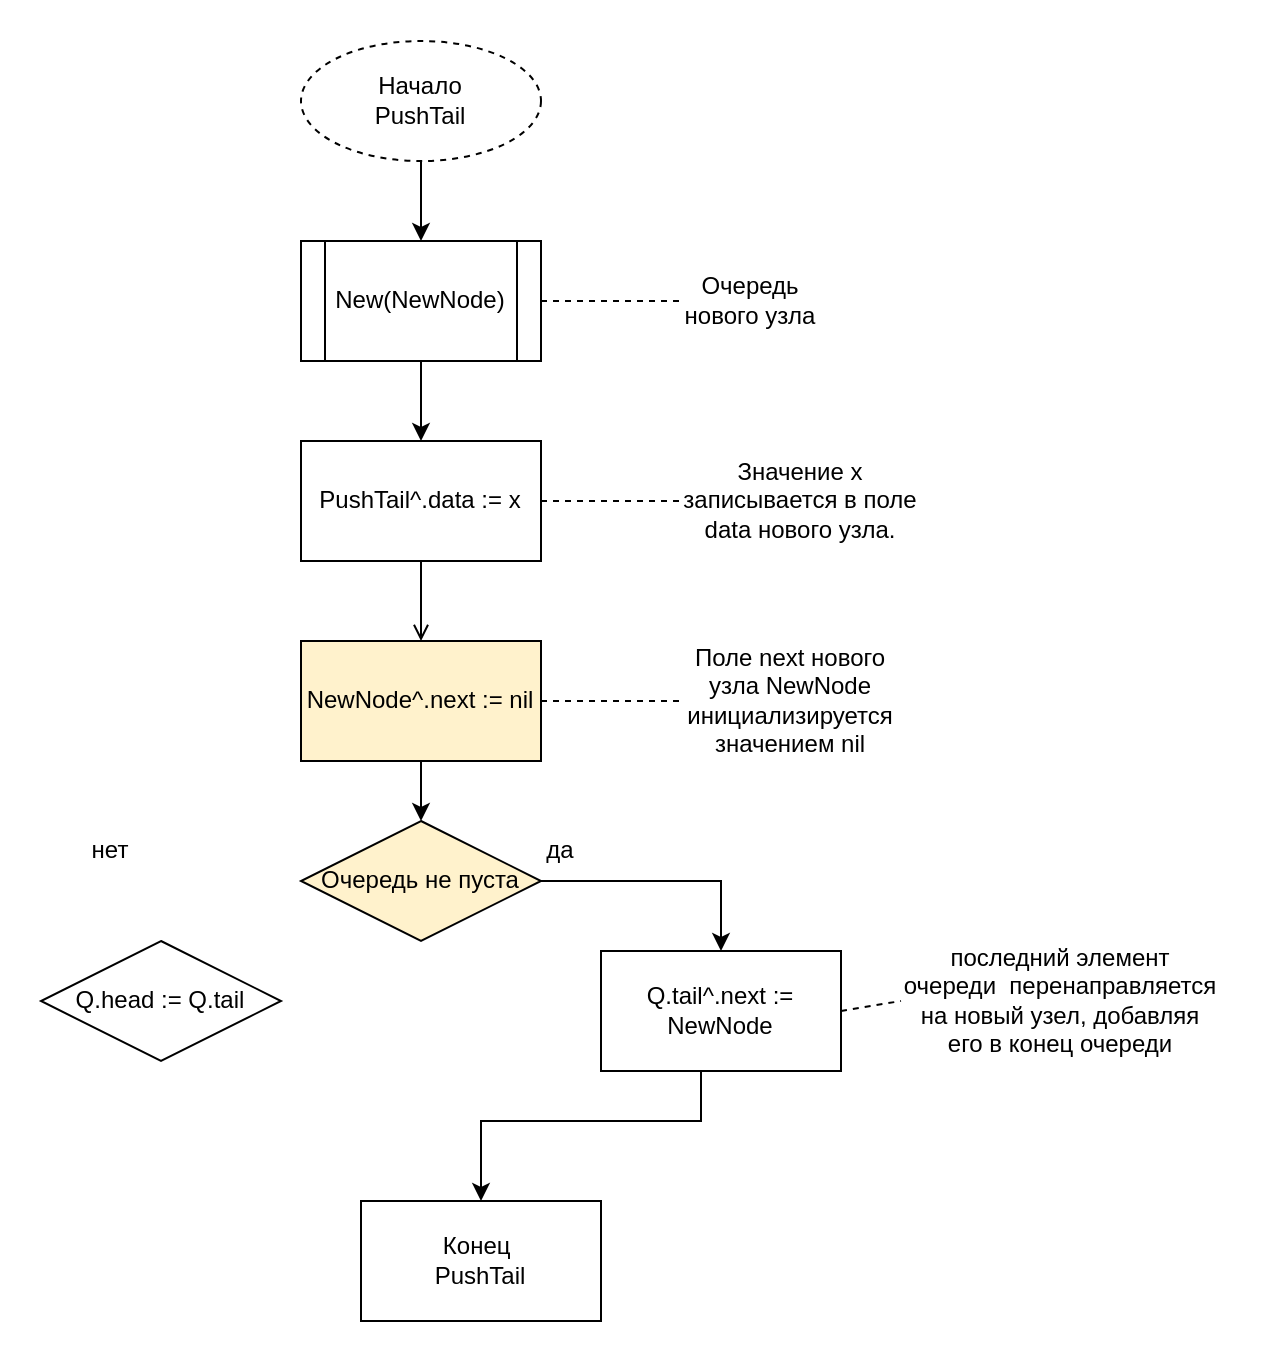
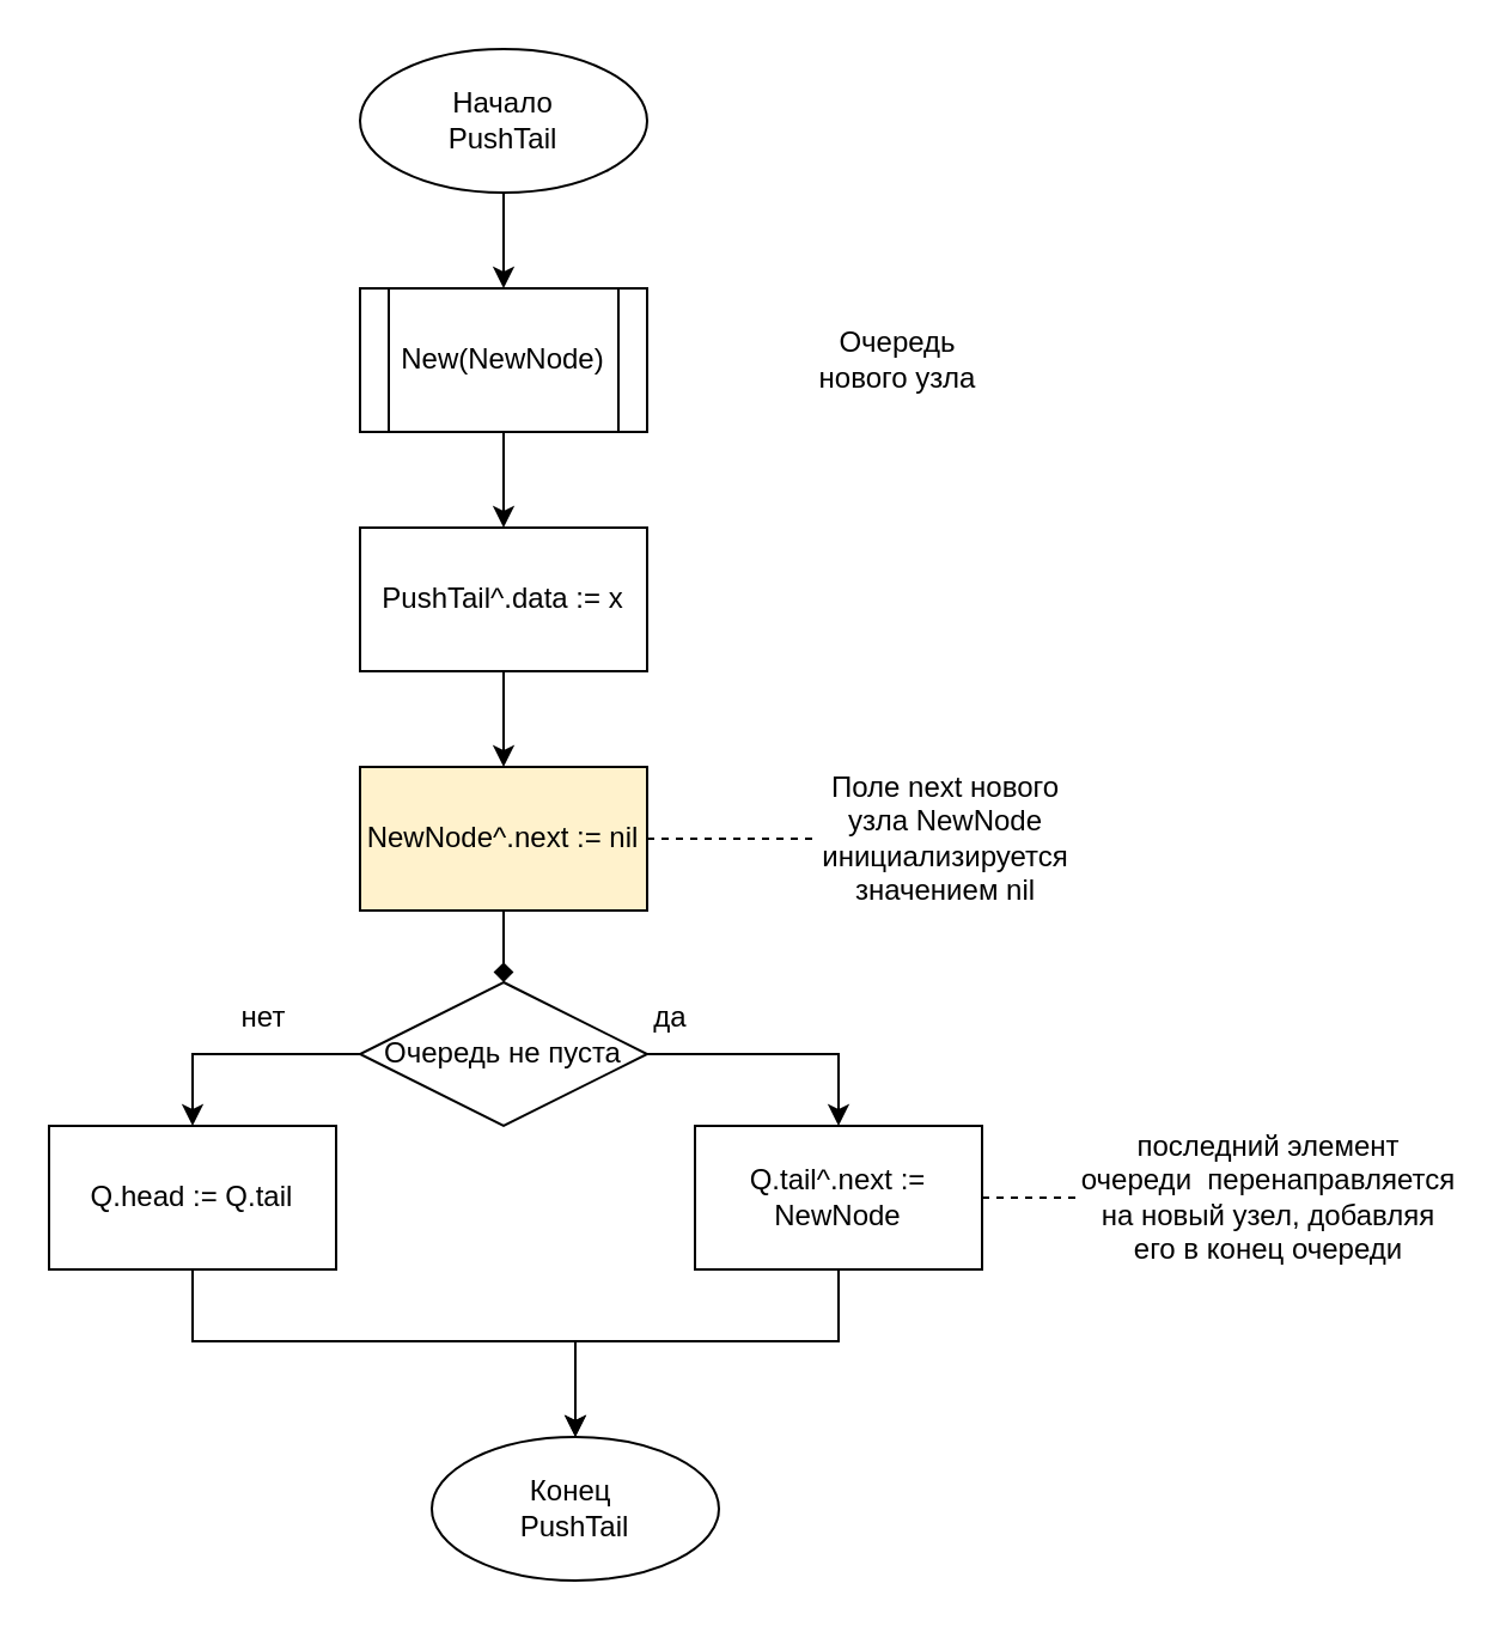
- <mxCell id="3" value="Начало&lt;div&gt;PushTail&lt;/div&gt;" style="ellipse;whiteSpace=wrap;html=1;dashed=1;" vertex="1" parent="1"><mxGeometry x="150" y="20" width="120" height="60" as="geometry" /></mxCell>
+ <mxCell id="3" value="Начало&lt;div&gt;PushTail&lt;/div&gt;" style="ellipse;whiteSpace=wrap;html=1;" vertex="1" parent="1"><mxGeometry x="150" y="20" width="120" height="60" as="geometry" /></mxCell>
- <mxCell id="7" value="" style="endArrow=none;dashed=1;html=1;rounded=0;exitX=1;exitY=0.5;exitDx=0;exitDy=0;entryX=0;entryY=0.5;entryDx=0;entryDy=0;" edge="1" parent="1" source="5" target="6"><mxGeometry width="50" height="50" relative="1" as="geometry"><mxPoint x="290" y="190" as="sourcePoint" /><mxPoint x="340" y="140" as="targetPoint" /></mxGeometry></mxCell>
- <mxCell id="11" value="" style="endArrow=none;dashed=1;html=1;rounded=0;exitX=1;exitY=0.5;exitDx=0;exitDy=0;entryX=0;entryY=0.5;entryDx=0;entryDy=0;" edge="1" parent="1" source="9" target="10"><mxGeometry width="50" height="50" relative="1" as="geometry"><mxPoint x="280" y="310" as="sourcePoint" /><mxPoint x="330" y="260" as="targetPoint" /></mxGeometry></mxCell>
- <mxCell id="10" value="Значение x записывается в поле data нового узла." style="text;html=1;align=center;verticalAlign=middle;whiteSpace=wrap;rounded=0;" vertex="1" parent="1"><mxGeometry x="340" y="235" width="120" height="30" as="geometry" /></mxCell>
- <mxCell id="8" style="edgeStyle=orthogonalEdgeStyle;rounded=0;orthogonalLoop=1;jettySize=auto;html=1;entryX=0.5;entryY=0;entryDx=0;entryDy=0;endArrow=open;" edge="1" parent="1" source="9" target="13"><mxGeometry relative="1" as="geometry" /></mxCell>
+ <mxCell id="8" style="edgeStyle=orthogonalEdgeStyle;rounded=0;orthogonalLoop=1;jettySize=auto;html=1;entryX=0.5;entryY=0;entryDx=0;entryDy=0;" edge="1" parent="1" source="9" target="13"><mxGeometry relative="1" as="geometry" /></mxCell>
- <mxCell id="12" style="edgeStyle=orthogonalEdgeStyle;rounded=0;orthogonalLoop=1;jettySize=auto;html=1;entryX=0.5;entryY=0;entryDx=0;entryDy=0;" edge="1" parent="1" source="13" target="18"><mxGeometry relative="1" as="geometry" /></mxCell>
+ <mxCell id="12" style="edgeStyle=orthogonalEdgeStyle;rounded=0;orthogonalLoop=1;jettySize=auto;html=1;entryX=0.5;entryY=0;entryDx=0;entryDy=0;endArrow=diamond;" edge="1" parent="1" source="13" target="18"><mxGeometry relative="1" as="geometry" /></mxCell>
- <mxCell id="26" value="нет" style="text;html=1;align=center;verticalAlign=middle;whiteSpace=wrap;rounded=0;" vertex="1" parent="1"><mxGeometry x="25" y="410" width="60" height="30" as="geometry" /></mxCell>
+ <mxCell id="26" value="нет" style="text;html=1;align=center;verticalAlign=middle;whiteSpace=wrap;rounded=0;" vertex="1" parent="1"><mxGeometry x="80" y="410" width="60" height="30" as="geometry" /></mxCell>
+ <mxCell id="17" style="edgeStyle=orthogonalEdgeStyle;rounded=0;orthogonalLoop=1;jettySize=auto;html=1;entryX=0.5;entryY=0;entryDx=0;entryDy=0;" edge="1" parent="1" source="18" target="25"><mxGeometry relative="1" as="geometry" /></mxCell>
- <mxCell id="18" value="Очередь не пуста" style="rhombus;whiteSpace=wrap;html=1;fillColor=#fff2cc;" vertex="1" parent="1"><mxGeometry x="150" y="410" width="120" height="60" as="geometry" /></mxCell>
+ <mxCell id="18" value="Очередь не пуста" style="rhombus;whiteSpace=wrap;html=1;" vertex="1" parent="1"><mxGeometry x="150" y="410" width="120" height="60" as="geometry" /></mxCell>
- <mxCell id="25" value="Q.head := Q.tail" style="rhombus;whiteSpace=wrap;html=1;" vertex="1" parent="1"><mxGeometry x="20" y="470" width="120" height="60" as="geometry" /></mxCell>
+ <mxCell id="25" value="Q.head := Q.tail" style="rounded=0;whiteSpace=wrap;html=1;" vertex="1" parent="1"><mxGeometry x="20" y="470" width="120" height="60" as="geometry" /></mxCell>
- <mxCell id="20" value="Q.tail^.next := NewNode" style="rounded=0;whiteSpace=wrap;html=1;" vertex="1" parent="1"><mxGeometry x="300" y="475" width="120" height="60" as="geometry" /></mxCell>
+ <mxCell id="20" value="Q.tail^.next := NewNode" style="rounded=0;whiteSpace=wrap;html=1;" vertex="1" parent="1"><mxGeometry x="290" y="470" width="120" height="60" as="geometry" /></mxCell>
+ <mxCell id="24" style="edgeStyle=orthogonalEdgeStyle;rounded=0;orthogonalLoop=1;jettySize=auto;html=1;entryX=0.5;entryY=0;entryDx=0;entryDy=0;" edge="1" parent="1" source="25" target="27"><mxGeometry relative="1" as="geometry"><Array as="points"><mxPoint x="80" y="560" /><mxPoint x="240" y="560" /></Array></mxGeometry></mxCell>
- <mxCell id="27" value="Конец&amp;nbsp;&lt;div&gt;PushTail&lt;/div&gt;" style="whiteSpace=wrap;html=1;rounded=0;" vertex="1" parent="1"><mxGeometry x="180" y="600" width="120" height="60" as="geometry" /></mxCell>
+ <mxCell id="27" value="Конец&amp;nbsp;&lt;div&gt;PushTail&lt;/div&gt;" style="ellipse;whiteSpace=wrap;html=1;" vertex="1" parent="1"><mxGeometry x="180" y="600" width="120" height="60" as="geometry" /></mxCell>
